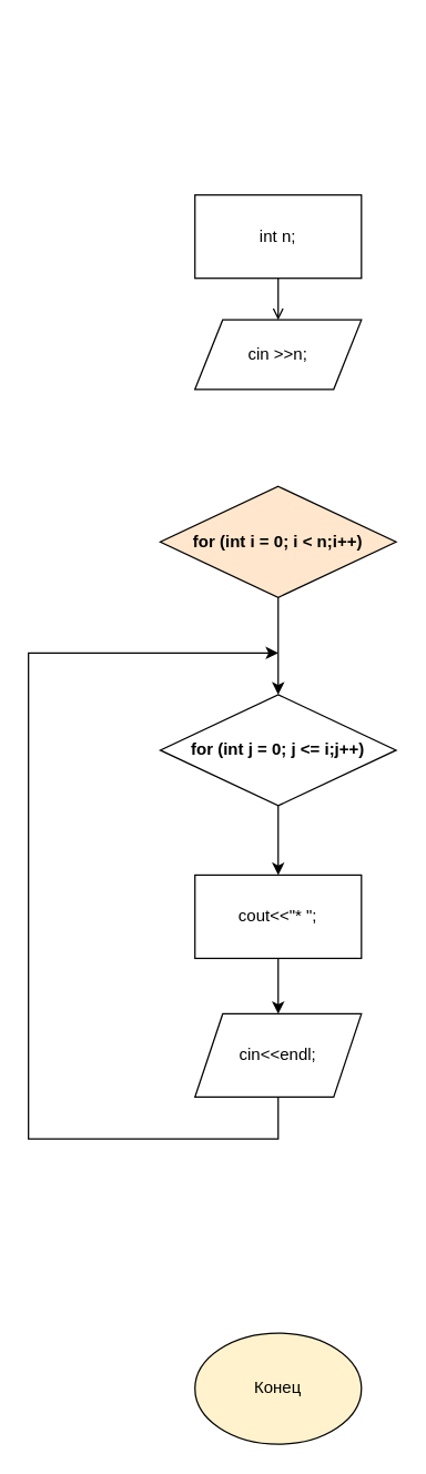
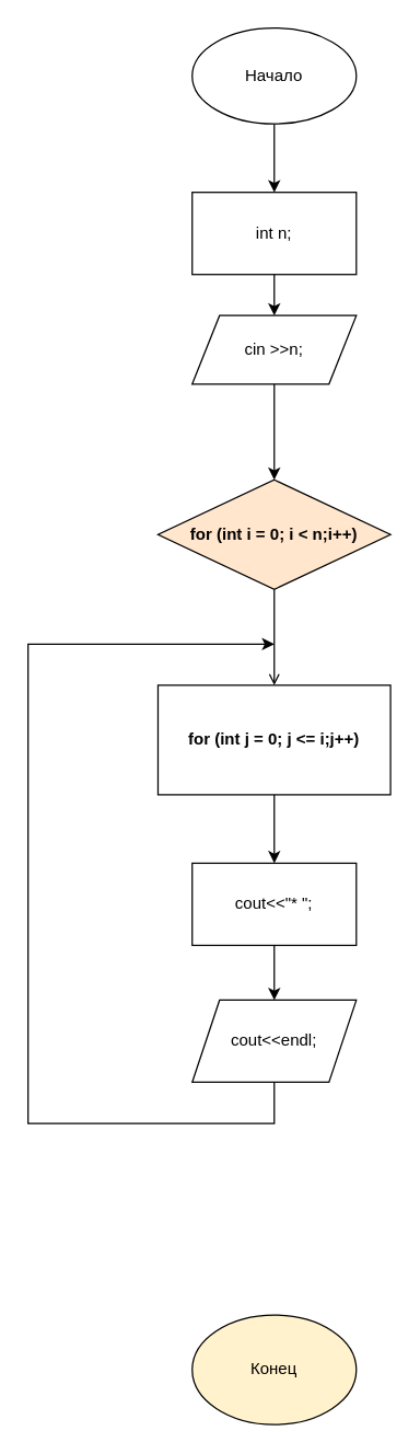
+ <mxCell id="5" value="Начало" style="ellipse;whiteSpace=wrap;html=1;" vertex="1" parent="1"><mxGeometry x="140" y="20" width="120" height="70" as="geometry" /></mxCell>
+ <mxCell id="4" style="edgeStyle=orthogonalEdgeStyle;rounded=0;orthogonalLoop=1;jettySize=auto;html=1;exitX=0.5;exitY=1;exitDx=0;exitDy=0;entryX=0.5;entryY=0;entryDx=0;entryDy=0;" edge="1" parent="1" source="5" target="8"><mxGeometry relative="1" as="geometry" /></mxCell>
- <mxCell id="7" style="edgeStyle=orthogonalEdgeStyle;rounded=0;orthogonalLoop=1;jettySize=auto;html=1;entryX=0.5;entryY=0;entryDx=0;entryDy=0;endArrow=open;" edge="1" parent="1" source="8" target="3"><mxGeometry relative="1" as="geometry" /></mxCell>
+ <mxCell id="7" style="edgeStyle=orthogonalEdgeStyle;rounded=0;orthogonalLoop=1;jettySize=auto;html=1;entryX=0.5;entryY=0;entryDx=0;entryDy=0;" edge="1" parent="1" source="8" target="3"><mxGeometry relative="1" as="geometry" /></mxCell>
+ <mxCell id="2" style="edgeStyle=orthogonalEdgeStyle;rounded=0;orthogonalLoop=1;jettySize=auto;html=1;exitX=0.5;exitY=1;exitDx=0;exitDy=0;" edge="1" parent="1" source="3" target="10"><mxGeometry relative="1" as="geometry" /></mxCell>
- <mxCell id="9" style="edgeStyle=orthogonalEdgeStyle;rounded=0;orthogonalLoop=1;jettySize=auto;html=1;exitX=0.5;exitY=1;exitDx=0;exitDy=0;" edge="1" parent="1" source="10" target="12"><mxGeometry relative="1" as="geometry" /></mxCell>
+ <mxCell id="9" style="edgeStyle=orthogonalEdgeStyle;rounded=0;orthogonalLoop=1;jettySize=auto;html=1;exitX=0.5;exitY=1;exitDx=0;exitDy=0;endArrow=open;" edge="1" parent="1" source="10" target="12"><mxGeometry relative="1" as="geometry" /></mxCell>
- <mxCell id="12" value="&lt;b&gt;for (int j = 0; j &amp;lt;= i;j++)&lt;/b&gt;" style="rhombus;whiteSpace=wrap;html=1;" vertex="1" parent="1"><mxGeometry x="115" y="500" width="170" height="80" as="geometry" /></mxCell>
+ <mxCell id="12" value="&lt;b&gt;for (int j = 0; j &amp;lt;= i;j++)&lt;/b&gt;" style="whiteSpace=wrap;html=1;rounded=0;" vertex="1" parent="1"><mxGeometry x="115" y="500" width="170" height="80" as="geometry" /></mxCell>
- <mxCell id="16" value="cin&amp;lt;&amp;lt;endl;" style="shape=parallelogram;perimeter=parallelogramPerimeter;whiteSpace=wrap;html=1;fixedSize=1;" vertex="1" parent="1"><mxGeometry x="140" y="730" width="120" height="60" as="geometry" /></mxCell>
+ <mxCell id="16" value="cout&amp;lt;&amp;lt;endl;" style="shape=parallelogram;perimeter=parallelogramPerimeter;whiteSpace=wrap;html=1;fixedSize=1;" vertex="1" parent="1"><mxGeometry x="140" y="730" width="120" height="60" as="geometry" /></mxCell>
